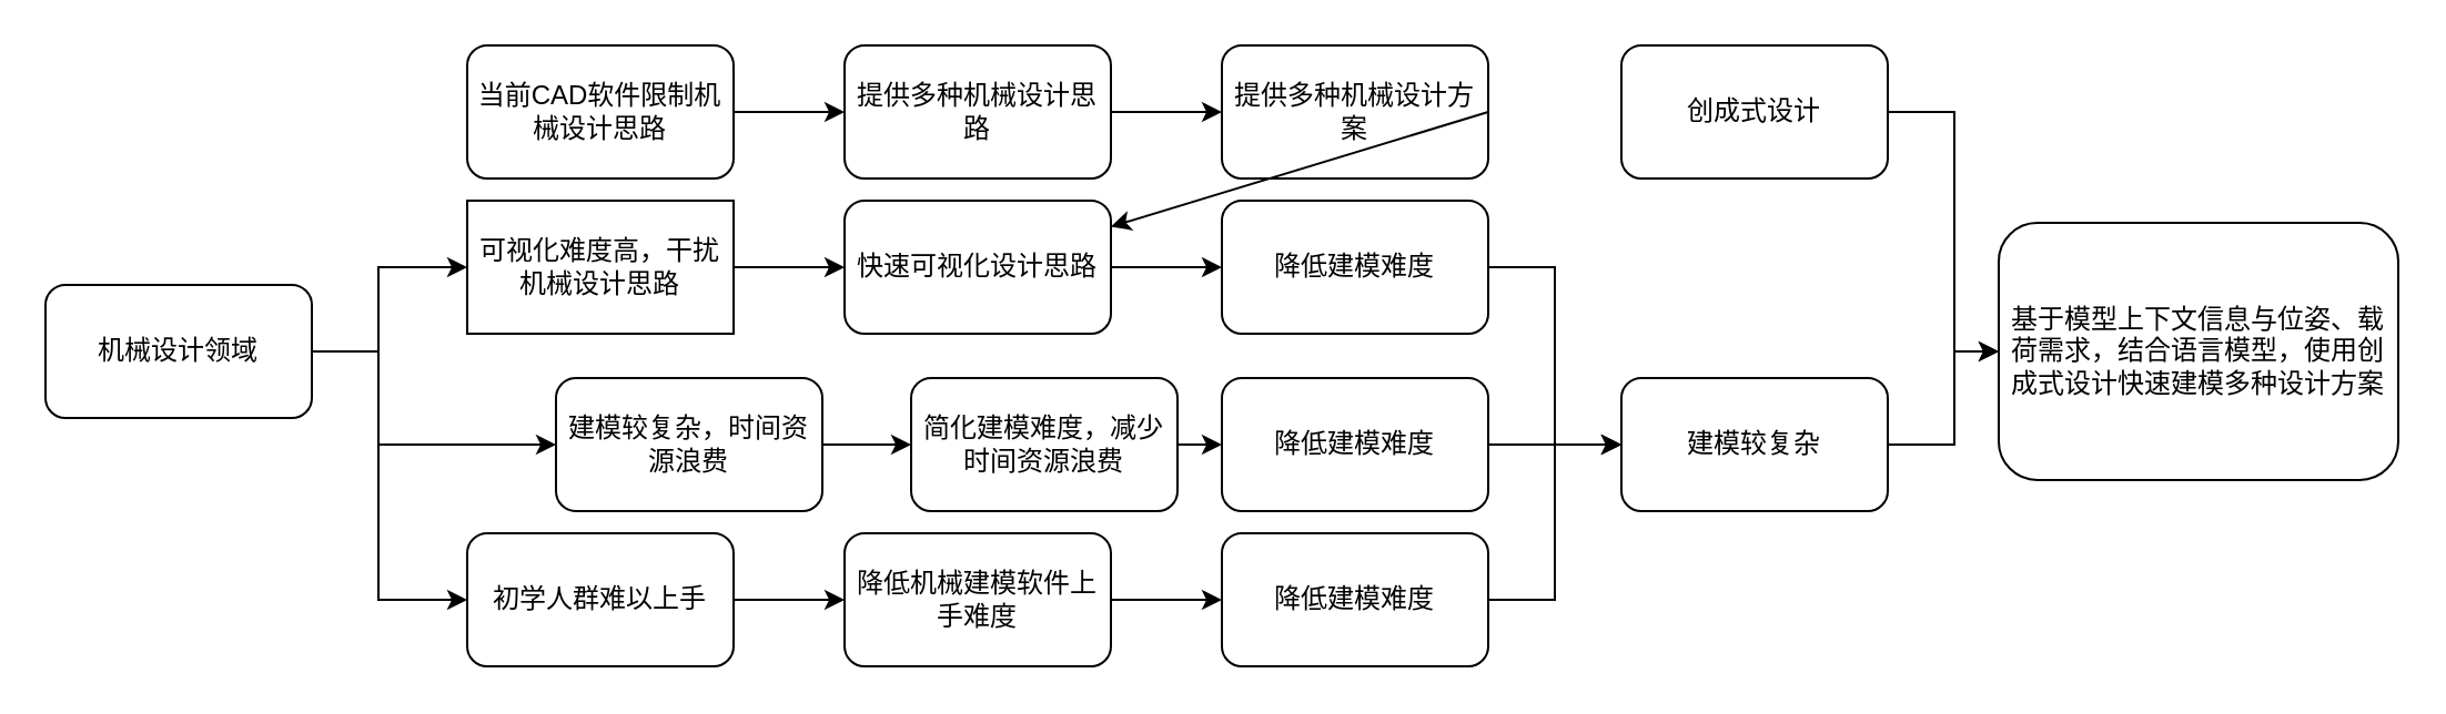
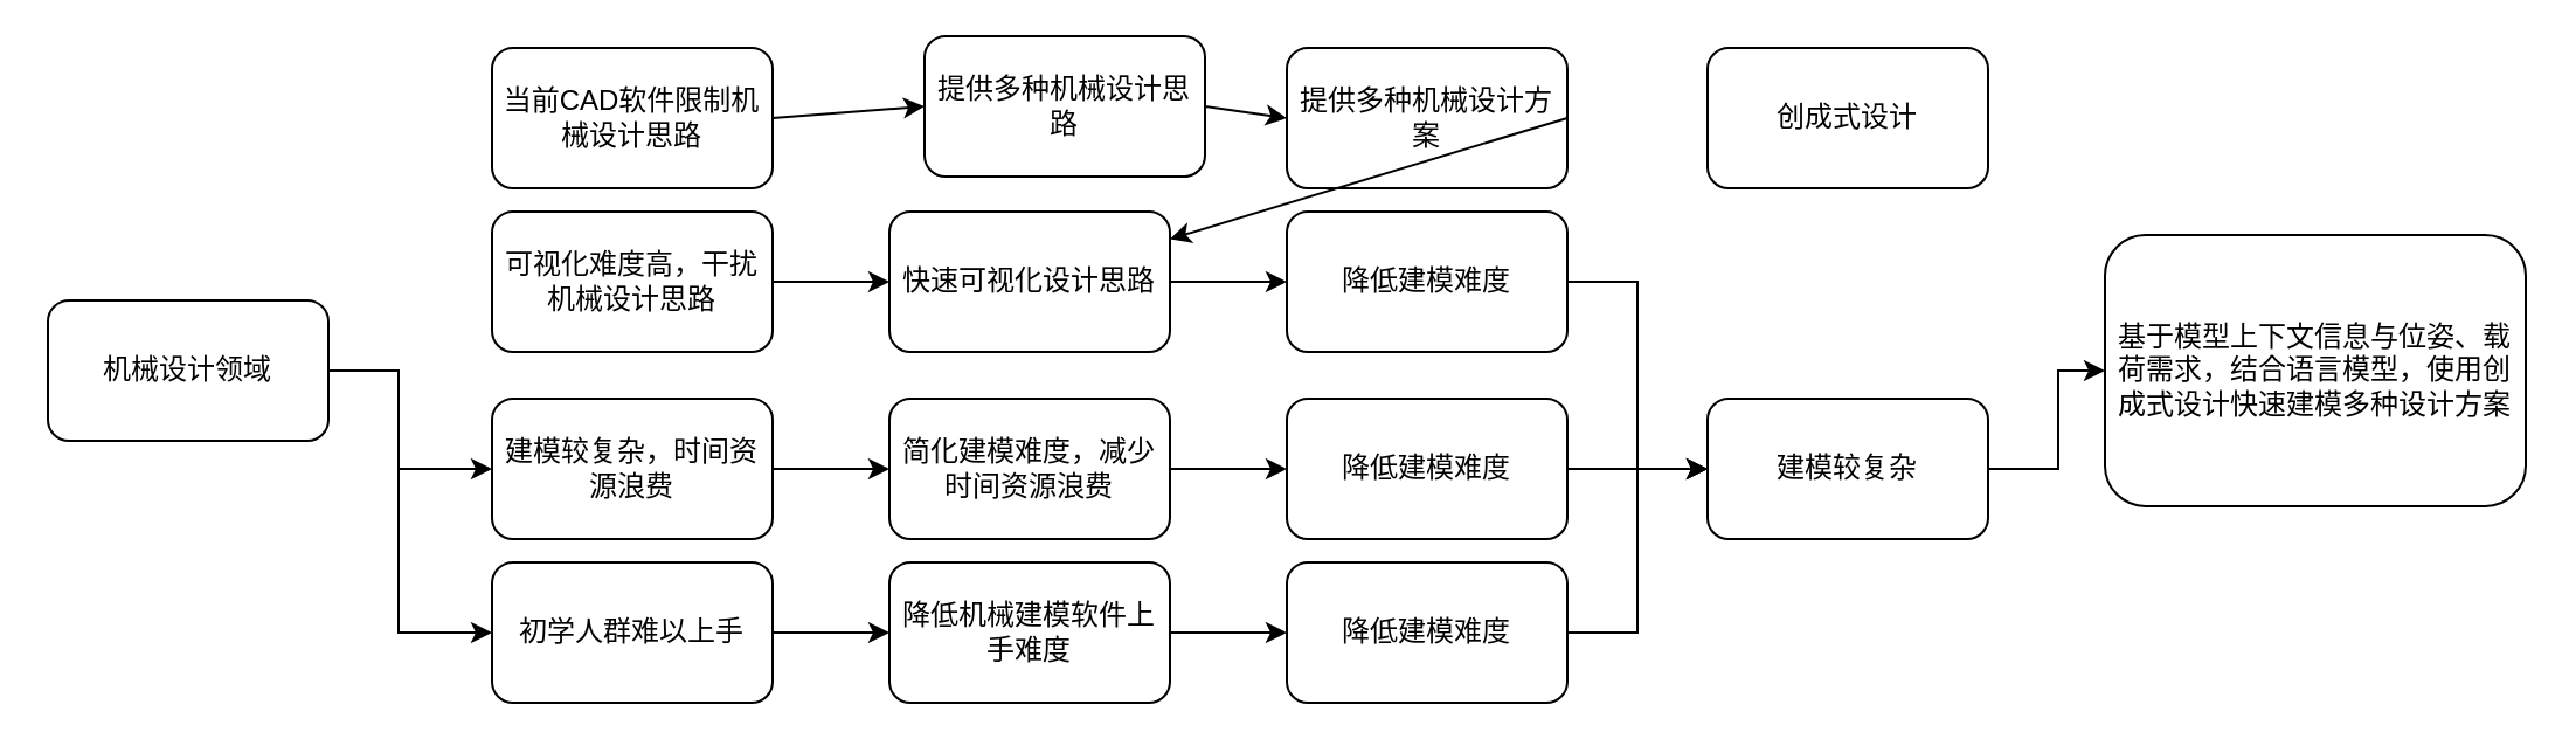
- <mxCell id="14" value="提供多种机械设计思路" style="rounded=1;whiteSpace=wrap;html=1;" vertex="1" parent="1"><mxGeometry x="380" y="20" width="120" height="60" as="geometry" /></mxCell>
+ <mxCell id="14" value="提供多种机械设计思路" style="rounded=1;whiteSpace=wrap;html=1;" vertex="1" parent="1"><mxGeometry x="395" y="15" width="120" height="60" as="geometry" /></mxCell>
- <mxCell id="30" value="" style="endArrow=classic;html=1;rounded=0;exitX=1;exitY=0.5;exitDx=0;exitDy=0;entryX=0;entryY=0.5;entryDx=0;entryDy=0;" edge="1" parent="1" source="28" target="26"><mxGeometry width="50" height="50" relative="1" as="geometry"><mxPoint x="770" y="250" as="sourcePoint" /><mxPoint x="820" y="200" as="targetPoint" /><Array as="points"><mxPoint x="880" y="50" /><mxPoint x="880" y="158" /></Array></mxGeometry></mxCell>
- <mxCell id="5" value="可视化难度高，干扰机械设计思路" style="whiteSpace=wrap;html=1;rounded=0;" vertex="1" parent="1"><mxGeometry x="210" y="90" width="120" height="60" as="geometry" /></mxCell>
+ <mxCell id="5" value="可视化难度高，干扰机械设计思路" style="rounded=1;whiteSpace=wrap;html=1;" vertex="1" parent="1"><mxGeometry x="210" y="90" width="120" height="60" as="geometry" /></mxCell>
- <mxCell id="3" value="" style="endArrow=classic;html=1;rounded=0;exitX=1;exitY=0.5;exitDx=0;exitDy=0;entryX=0;entryY=0.5;entryDx=0;entryDy=0;" edge="1" parent="1" source="2" target="5"><mxGeometry width="50" height="50" relative="1" as="geometry"><mxPoint x="170" y="330" as="sourcePoint" /><mxPoint x="210" y="200" as="targetPoint" /><Array as="points"><mxPoint x="170" y="158" /><mxPoint x="170" y="120" /></Array></mxGeometry></mxCell>
- <mxCell id="7" value="建模较复杂，时间资源浪费" style="rounded=1;whiteSpace=wrap;html=1;" vertex="1" parent="1"><mxGeometry x="250" y="170" width="120" height="60" as="geometry" /></mxCell>
+ <mxCell id="7" value="建模较复杂，时间资源浪费" style="rounded=1;whiteSpace=wrap;html=1;" vertex="1" parent="1"><mxGeometry x="210" y="170" width="120" height="60" as="geometry" /></mxCell>
- <mxCell id="17" value="简化建模难度，减少时间资源浪费" style="rounded=1;whiteSpace=wrap;html=1;" vertex="1" parent="1"><mxGeometry x="410" y="170" width="120" height="60" as="geometry" /></mxCell>
+ <mxCell id="17" value="简化建模难度，减少时间资源浪费" style="rounded=1;whiteSpace=wrap;html=1;" vertex="1" parent="1"><mxGeometry x="380" y="170" width="120" height="60" as="geometry" /></mxCell>
